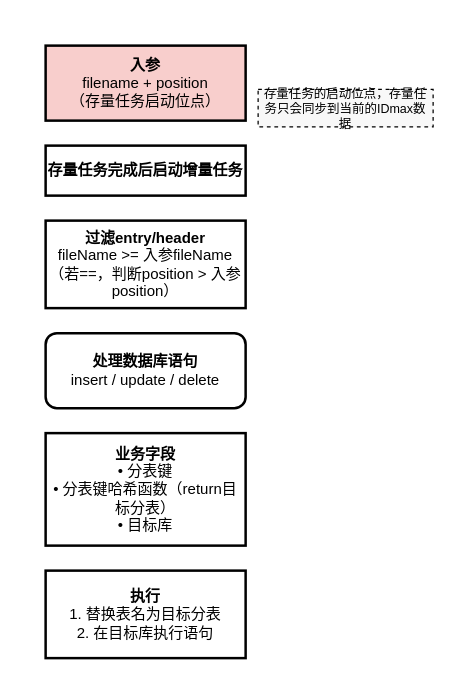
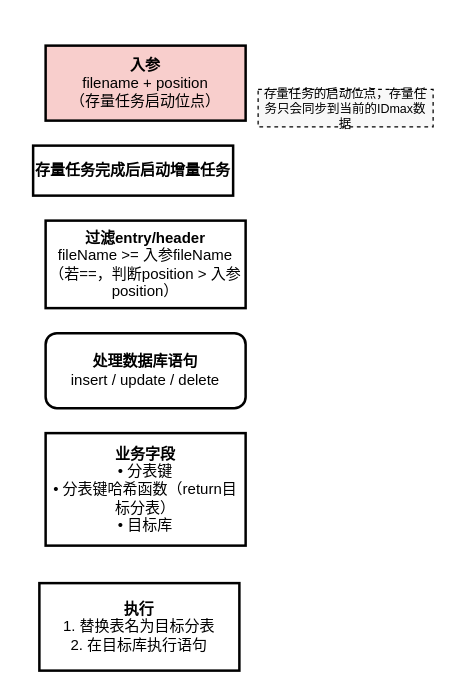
- <mxCell id="3" value="&lt;b&gt;存量任务完成后启动增量任务&lt;/b&gt;" style="rounded=0;whiteSpace=wrap;html=1;strokeWidth=2;" vertex="1" parent="1"><mxGeometry x="20" y="100" width="160" height="40" as="geometry" /></mxCell>
+ <mxCell id="3" value="&lt;b&gt;存量任务完成后启动增量任务&lt;/b&gt;" style="rounded=0;whiteSpace=wrap;html=1;strokeWidth=2;" vertex="1" parent="1"><mxGeometry x="10" y="100" width="160" height="40" as="geometry" /></mxCell>
- <mxCell id="8" value="&lt;b&gt;执行&lt;/b&gt;&lt;br&gt;1. 替换表名为目标分表&lt;br&gt;2. 在目标库执行语句" style="rounded=0;whiteSpace=wrap;html=1;strokeWidth=2;" vertex="1" parent="1"><mxGeometry x="20" y="440" width="160" height="70" as="geometry" /></mxCell>
+ <mxCell id="8" value="&lt;b&gt;执行&lt;/b&gt;&lt;br&gt;1. 替换表名为目标分表&lt;br&gt;2. 在目标库执行语句" style="rounded=0;whiteSpace=wrap;html=1;strokeWidth=2;" vertex="1" parent="1"><mxGeometry x="15" y="450" width="160" height="70" as="geometry" /></mxCell>
